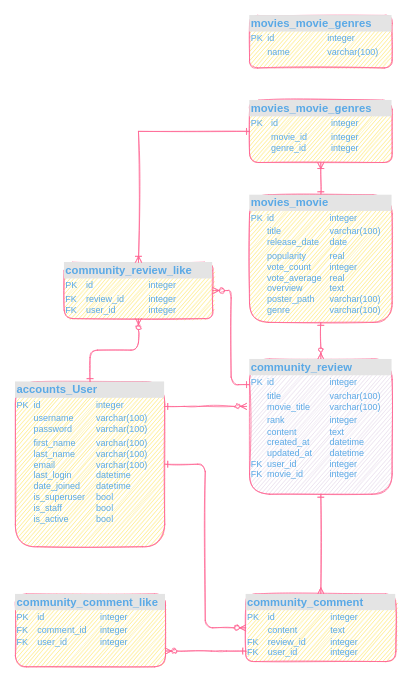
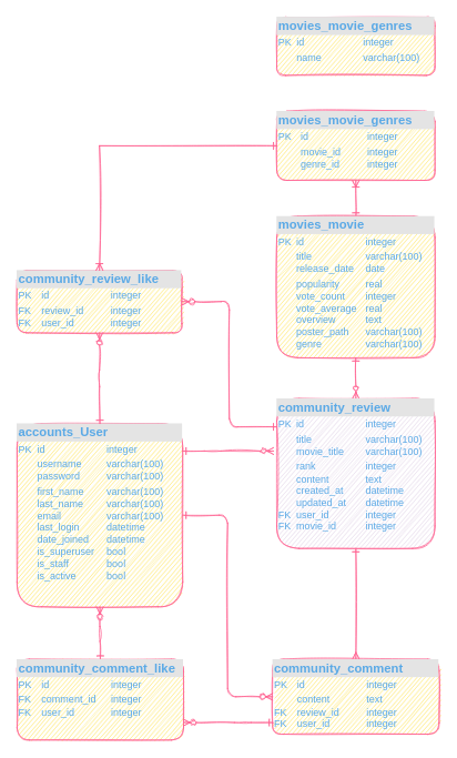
- <mxCell id="12" value="&lt;div style=&quot;box-sizing:border-box;width:100%;background:#e4e4e4;padding:2px;&quot;&gt;&lt;b&gt;&lt;font style=&quot;font-size: 15px;&quot;&gt;community_review_like&lt;/font&gt;&lt;/b&gt;&lt;/div&gt;&lt;table style=&quot;width:100%;font-size:1em;&quot; cellpadding=&quot;2&quot; cellspacing=&quot;0&quot;&gt;&lt;tbody&gt;&lt;tr&gt;&lt;td&gt;PK&lt;br&gt;&lt;/td&gt;&lt;td&gt;id&lt;span style=&quot;white-space: pre;&quot;&gt;&#09;&lt;/span&gt;&lt;span style=&quot;white-space: pre;&quot;&gt;&#09;&lt;/span&gt;&lt;span style=&quot;white-space: pre;&quot;&gt;&#09;&lt;/span&gt;&amp;nbsp;integer&lt;/td&gt;&lt;/tr&gt;&lt;tr&gt;&lt;td&gt;FK&lt;br&gt;FK&lt;/td&gt;&lt;td&gt;review_id&lt;span style=&quot;white-space: pre;&quot;&gt;&#09;&lt;/span&gt;&lt;span style=&quot;white-space: pre;&quot;&gt;&#09;&lt;/span&gt;&amp;nbsp;integer&lt;br&gt;user_id&lt;span style=&quot;white-space: pre;&quot;&gt;&#09;&lt;/span&gt;&lt;span style=&quot;white-space: pre;&quot;&gt;&#09;&lt;/span&gt;&amp;nbsp;integer&lt;/td&gt;&lt;/tr&gt;&lt;tr&gt;&lt;td&gt;&lt;/td&gt;&lt;td&gt;&lt;br&gt;&lt;br&gt;&lt;br&gt;&lt;/td&gt;&lt;/tr&gt;&lt;/tbody&gt;&lt;/table&gt;" style="verticalAlign=top;align=left;overflow=fill;html=1;rounded=1;sketch=1;fillColor=#FFE45E;strokeColor=#FF6392;fontColor=#5AA9E6;" parent="1" vertex="1"><mxGeometry x="85" y="349" width="198" height="75" as="geometry" /></mxCell>
+ <mxCell id="12" value="&lt;div style=&quot;box-sizing:border-box;width:100%;background:#e4e4e4;padding:2px;&quot;&gt;&lt;b&gt;&lt;font style=&quot;font-size: 15px;&quot;&gt;community_review_like&lt;/font&gt;&lt;/b&gt;&lt;/div&gt;&lt;table style=&quot;width:100%;font-size:1em;&quot; cellpadding=&quot;2&quot; cellspacing=&quot;0&quot;&gt;&lt;tbody&gt;&lt;tr&gt;&lt;td&gt;PK&lt;br&gt;&lt;/td&gt;&lt;td&gt;id&lt;span style=&quot;white-space: pre;&quot;&gt;&#09;&lt;/span&gt;&lt;span style=&quot;white-space: pre;&quot;&gt;&#09;&lt;/span&gt;&lt;span style=&quot;white-space: pre;&quot;&gt;&#09;&lt;/span&gt;&amp;nbsp;integer&lt;/td&gt;&lt;/tr&gt;&lt;tr&gt;&lt;td&gt;FK&lt;br&gt;FK&lt;/td&gt;&lt;td&gt;review_id&lt;span style=&quot;white-space: pre;&quot;&gt;&#09;&lt;/span&gt;&lt;span style=&quot;white-space: pre;&quot;&gt;&#09;&lt;/span&gt;&amp;nbsp;integer&lt;br&gt;user_id&lt;span style=&quot;white-space: pre;&quot;&gt;&#09;&lt;/span&gt;&lt;span style=&quot;white-space: pre;&quot;&gt;&#09;&lt;/span&gt;&amp;nbsp;integer&lt;/td&gt;&lt;/tr&gt;&lt;tr&gt;&lt;td&gt;&lt;/td&gt;&lt;td&gt;&lt;br&gt;&lt;br&gt;&lt;br&gt;&lt;/td&gt;&lt;/tr&gt;&lt;/tbody&gt;&lt;/table&gt;" style="verticalAlign=top;align=left;overflow=fill;html=1;rounded=1;sketch=1;fillColor=#FFE45E;strokeColor=#FF6392;fontColor=#5AA9E6;" parent="1" vertex="1"><mxGeometry x="20" y="324" width="198" height="75" as="geometry" /></mxCell>
+ <mxCell id="2" value="" style="edgeStyle=orthogonalEdgeStyle;rounded=1;orthogonalLoop=1;jettySize=auto;html=1;startArrow=ERzeroToMany;startFill=0;endArrow=ERone;endFill=0;sketch=1;strokeColor=#FF6392;fontColor=#5AA9E6;" parent="1" source="5" target="16" edge="1"><mxGeometry relative="1" as="geometry" /></mxCell>
